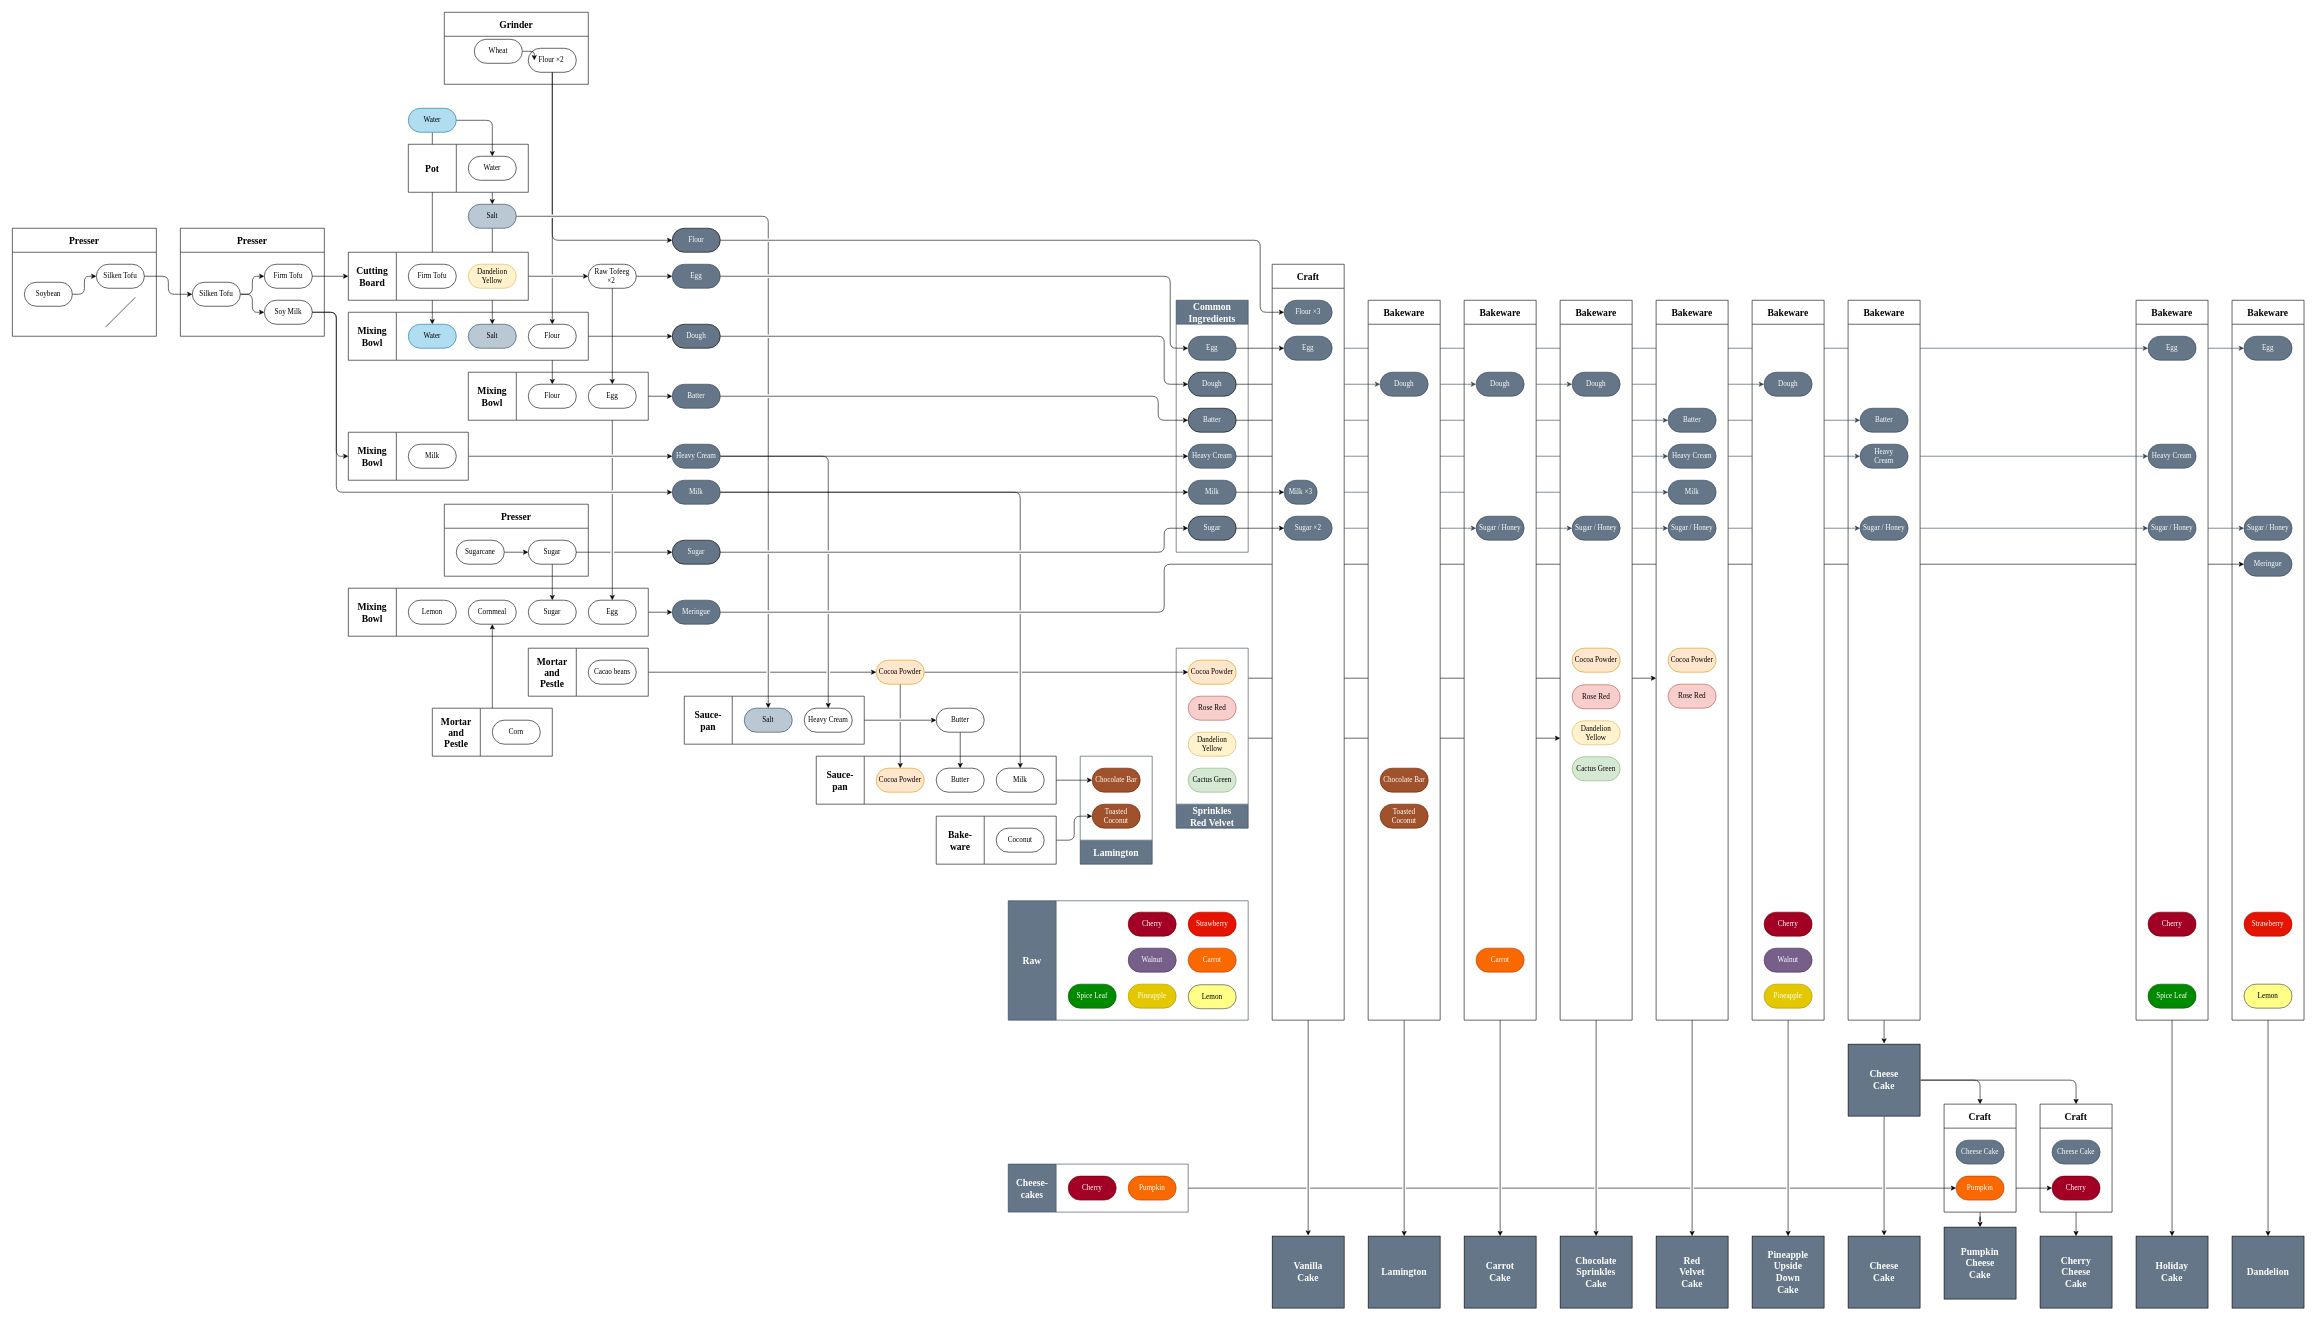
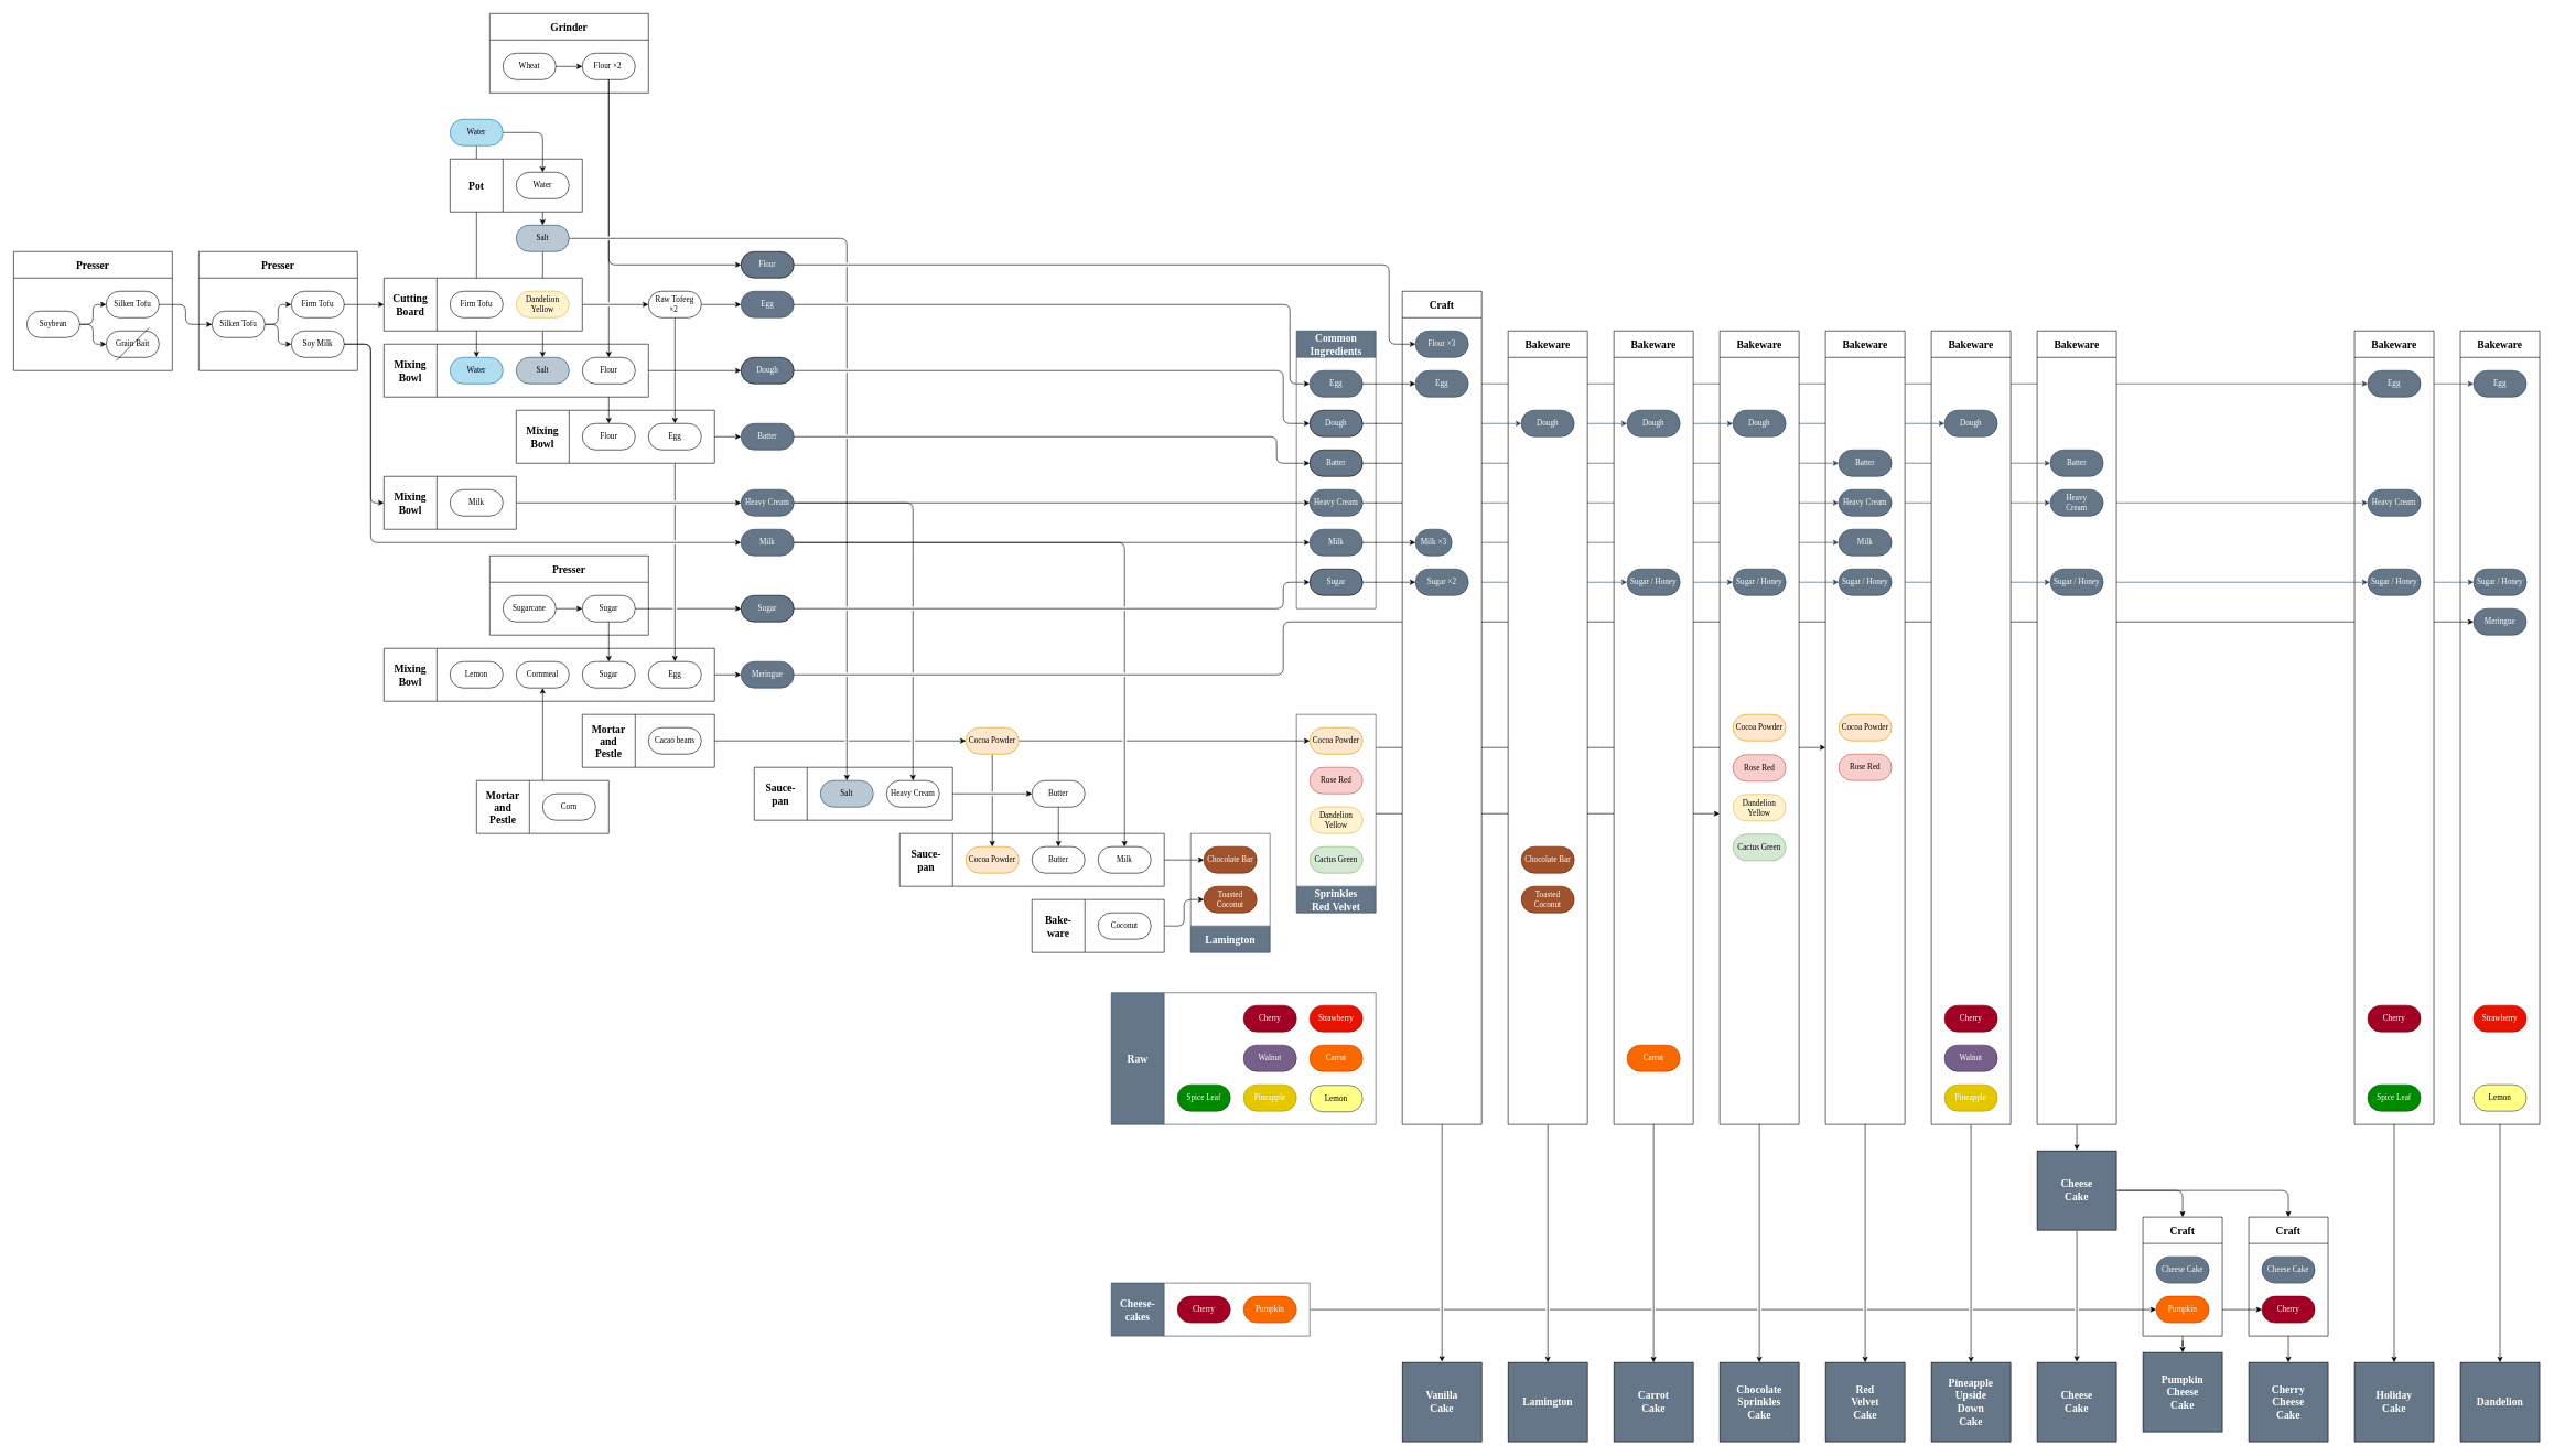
- <mxCell id="170" value="Wheat" style="rounded=1;whiteSpace=wrap;html=1;fontFamily=Century Gothic;fontSource=https%3A%2F%2Ffonts.googleapis.com%2Fcss%3Ffamily%3DCentury%2BGothic;fontSize=12;arcSize=50;" parent="167" vertex="1"><mxGeometry x="50" y="45" width="80" height="40" as="geometry" /></mxCell>
+ <mxCell id="170" value="Wheat" style="rounded=1;whiteSpace=wrap;html=1;fontFamily=Century Gothic;fontSource=https%3A%2F%2Ffonts.googleapis.com%2Fcss%3Ffamily%3DCentury%2BGothic;fontSize=12;arcSize=50;" parent="167" vertex="1"><mxGeometry x="20" y="60" width="80" height="40" as="geometry" /></mxCell>
+ <mxCell id="155" style="edgeStyle=orthogonalEdgeStyle;rounded=1;jumpStyle=gap;orthogonalLoop=1;jettySize=auto;html=1;endArrow=classic;endFill=1;strokeColor=#000000;fontFamily=Century Gothic;fontSource=https%3A%2F%2Ffonts.googleapis.com%2Fcss%3Ffamily%3DCentury%2BGothic;fontSize=12;" parent="152" source="156" target="157" edge="1"><mxGeometry relative="1" as="geometry" /></mxCell>
+ <mxCell id="157" value="Grain Bait" style="rounded=1;whiteSpace=wrap;html=1;fontFamily=Century Gothic;fontSource=https%3A%2F%2Ffonts.googleapis.com%2Fcss%3Ffamily%3DCentury%2BGothic;fontSize=12;arcSize=50;" parent="152" vertex="1"><mxGeometry x="140" y="120" width="80" height="40" as="geometry" /></mxCell>
